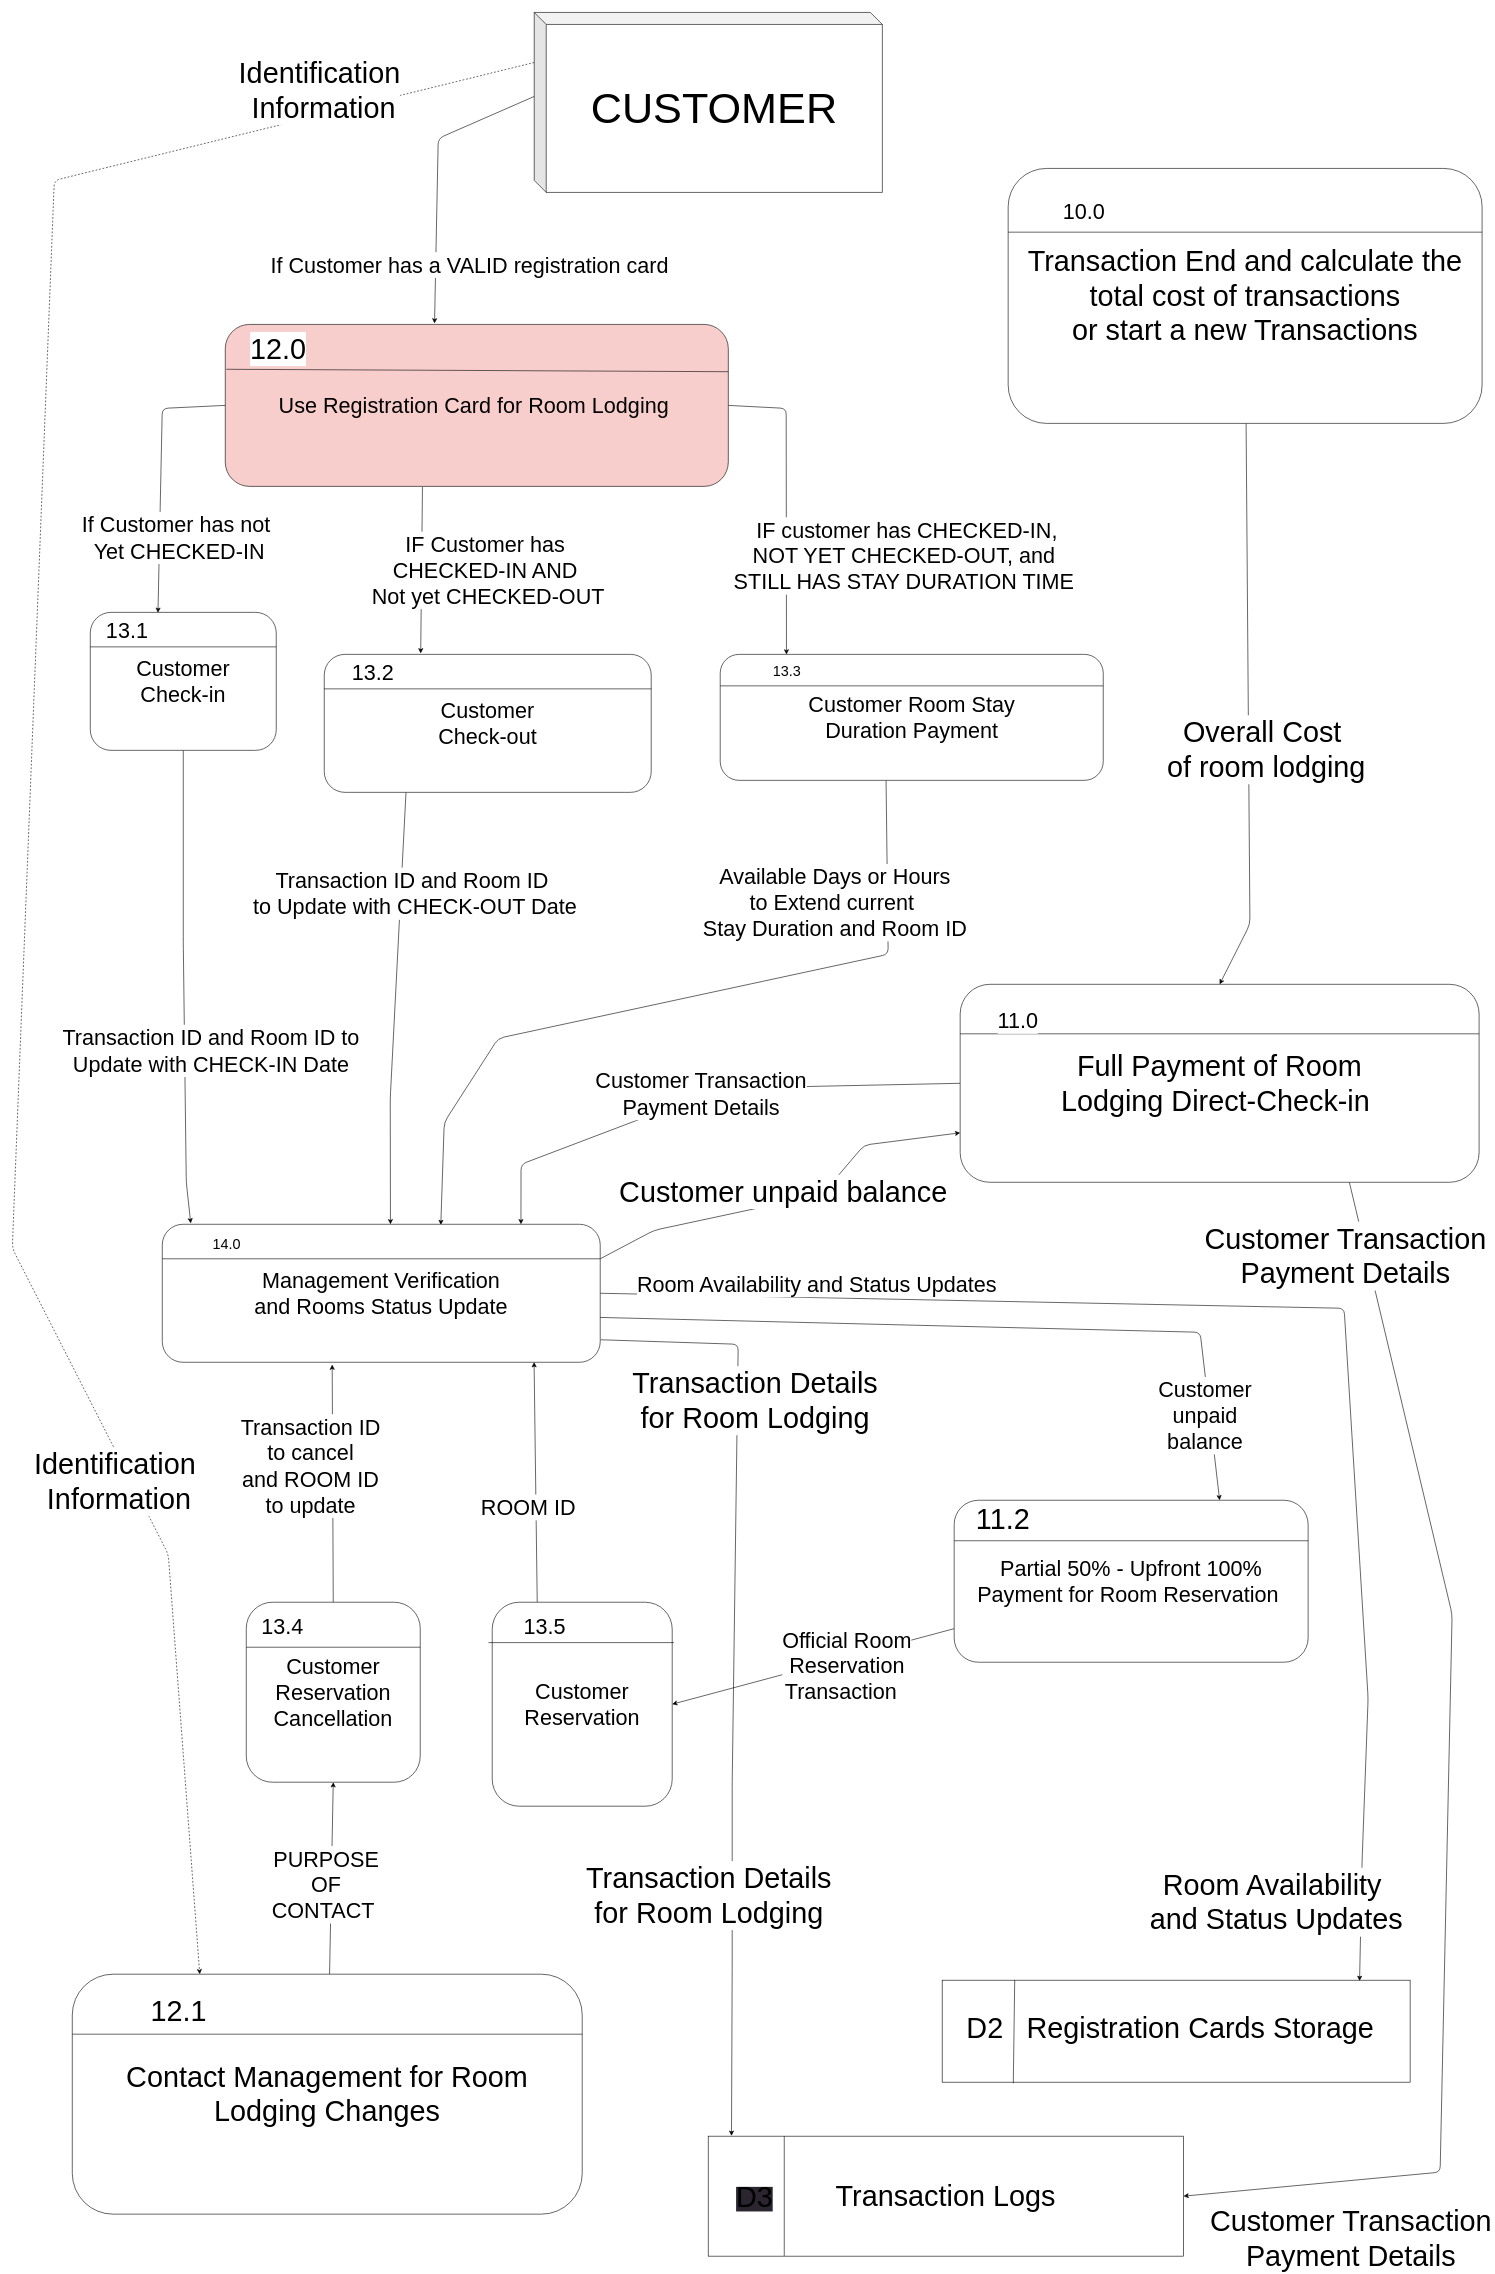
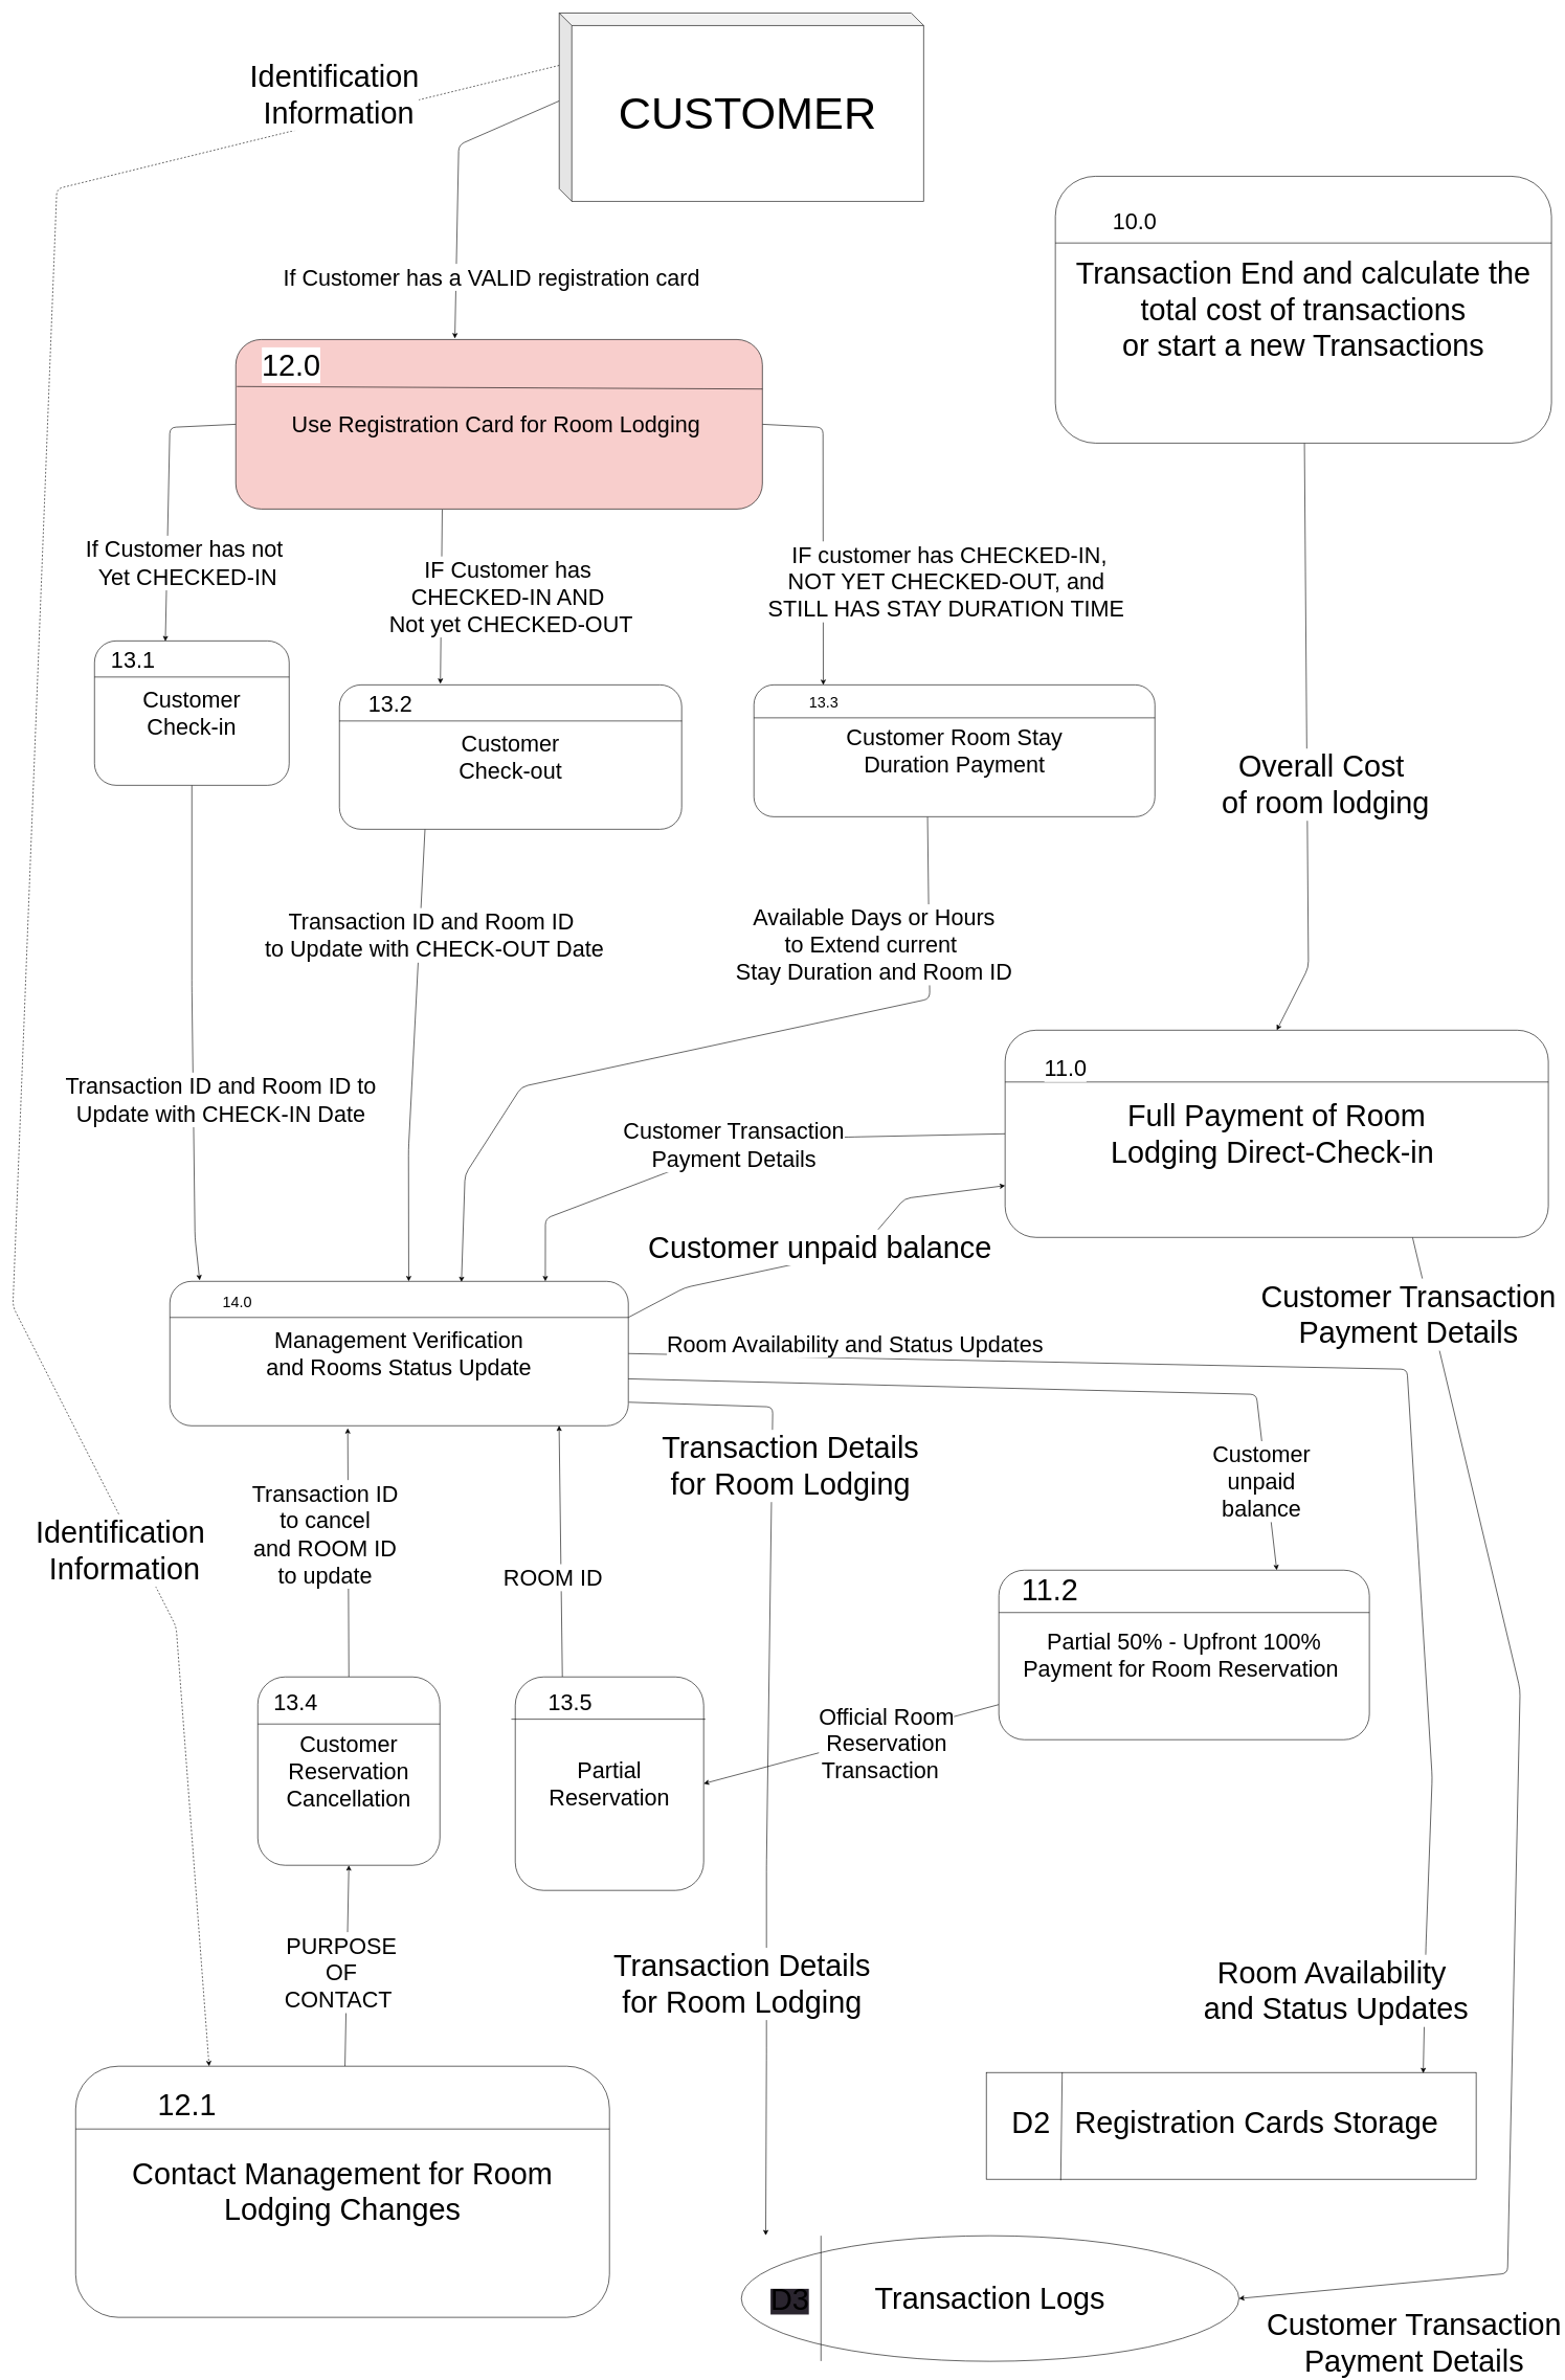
- <mxCell id="47" value="&lt;font style=&quot;font-size: 36px;&quot;&gt;Customer&lt;br&gt;Reservation&lt;/font&gt;" style="rounded=1;whiteSpace=wrap;html=1;fontSize=24;" parent="1" vertex="1"><mxGeometry x="820" y="2670" width="300" height="340" as="geometry" /></mxCell>
+ <mxCell id="47" value="&lt;font style=&quot;font-size: 36px;&quot;&gt;Partial&lt;br&gt;Reservation&lt;/font&gt;" style="rounded=1;whiteSpace=wrap;html=1;fontSize=24;" parent="1" vertex="1"><mxGeometry x="820" y="2670" width="300" height="340" as="geometry" /></mxCell>
- <mxCell id="2" value="&lt;font style=&quot;font-size: 48px;&quot;&gt;Transaction Logs&lt;/font&gt;" style="rounded=0;whiteSpace=wrap;html=1;fontSize=24;" parent="1" vertex="1"><mxGeometry x="1180" y="3560" width="792.3" height="200" as="geometry" /></mxCell>
+ <mxCell id="2" value="&lt;font style=&quot;font-size: 48px;&quot;&gt;Transaction Logs&lt;/font&gt;" style="ellipse;whiteSpace=wrap;html=1;fontSize=24;" parent="1" vertex="1"><mxGeometry x="1180" y="3560" width="792.3" height="200" as="geometry" /></mxCell>
